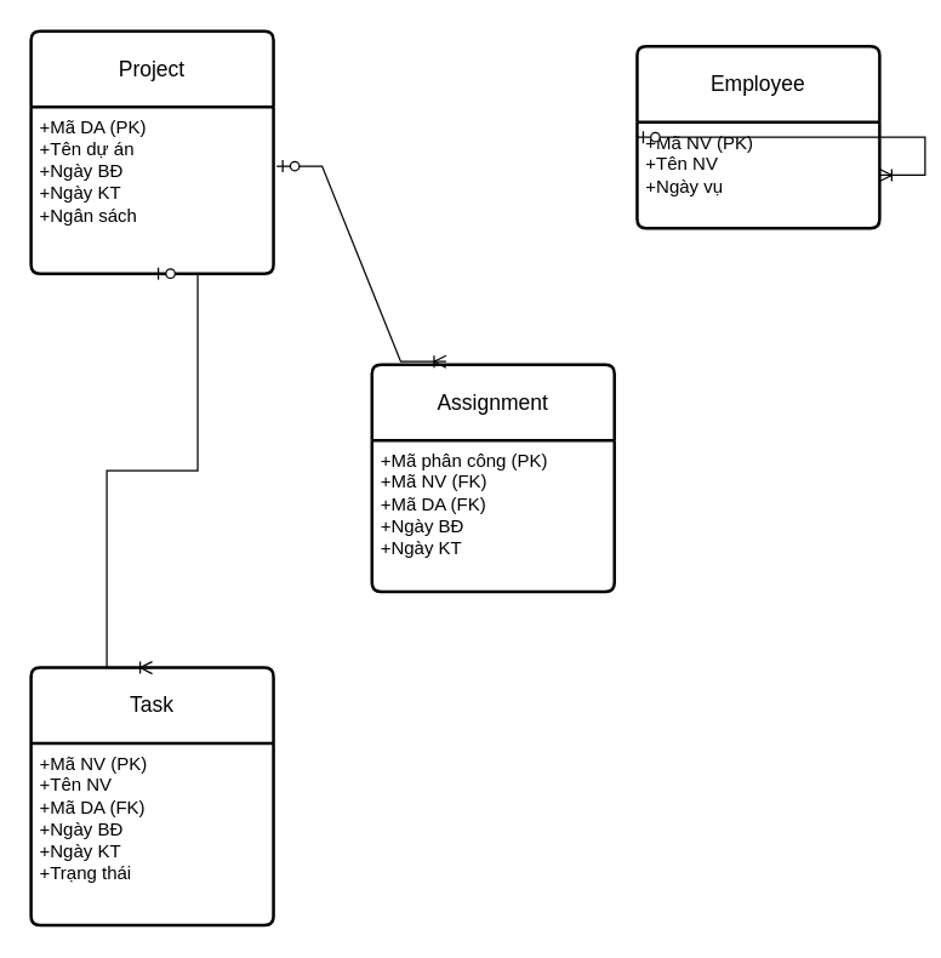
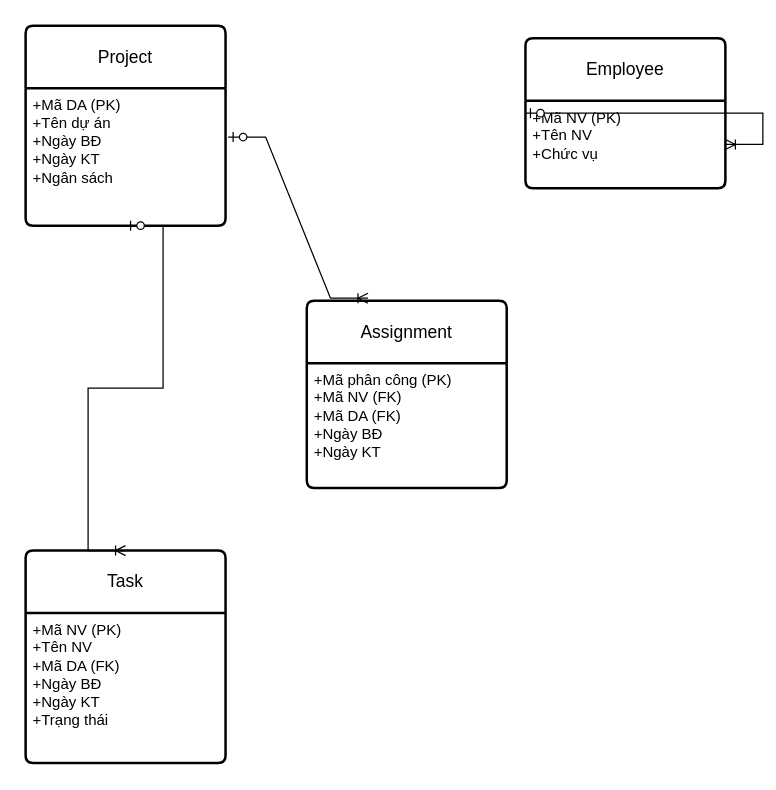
- <mxCell id="5" value="+Mã NV (PK)&lt;br&gt;+Tên NV&lt;br&gt;+Ngày vụ" style="align=left;strokeColor=none;fillColor=none;spacingLeft=4;fontSize=12;verticalAlign=top;resizable=0;rotatable=0;part=1;html=1;" vertex="1" parent="4"><mxGeometry y="50" width="160" height="70" as="geometry" /></mxCell>
+ <mxCell id="5" value="+Mã NV (PK)&lt;br&gt;+Tên NV&lt;br&gt;+Chức vụ" style="align=left;strokeColor=none;fillColor=none;spacingLeft=4;fontSize=12;verticalAlign=top;resizable=0;rotatable=0;part=1;html=1;" vertex="1" parent="4"><mxGeometry y="50" width="160" height="70" as="geometry" /></mxCell>
